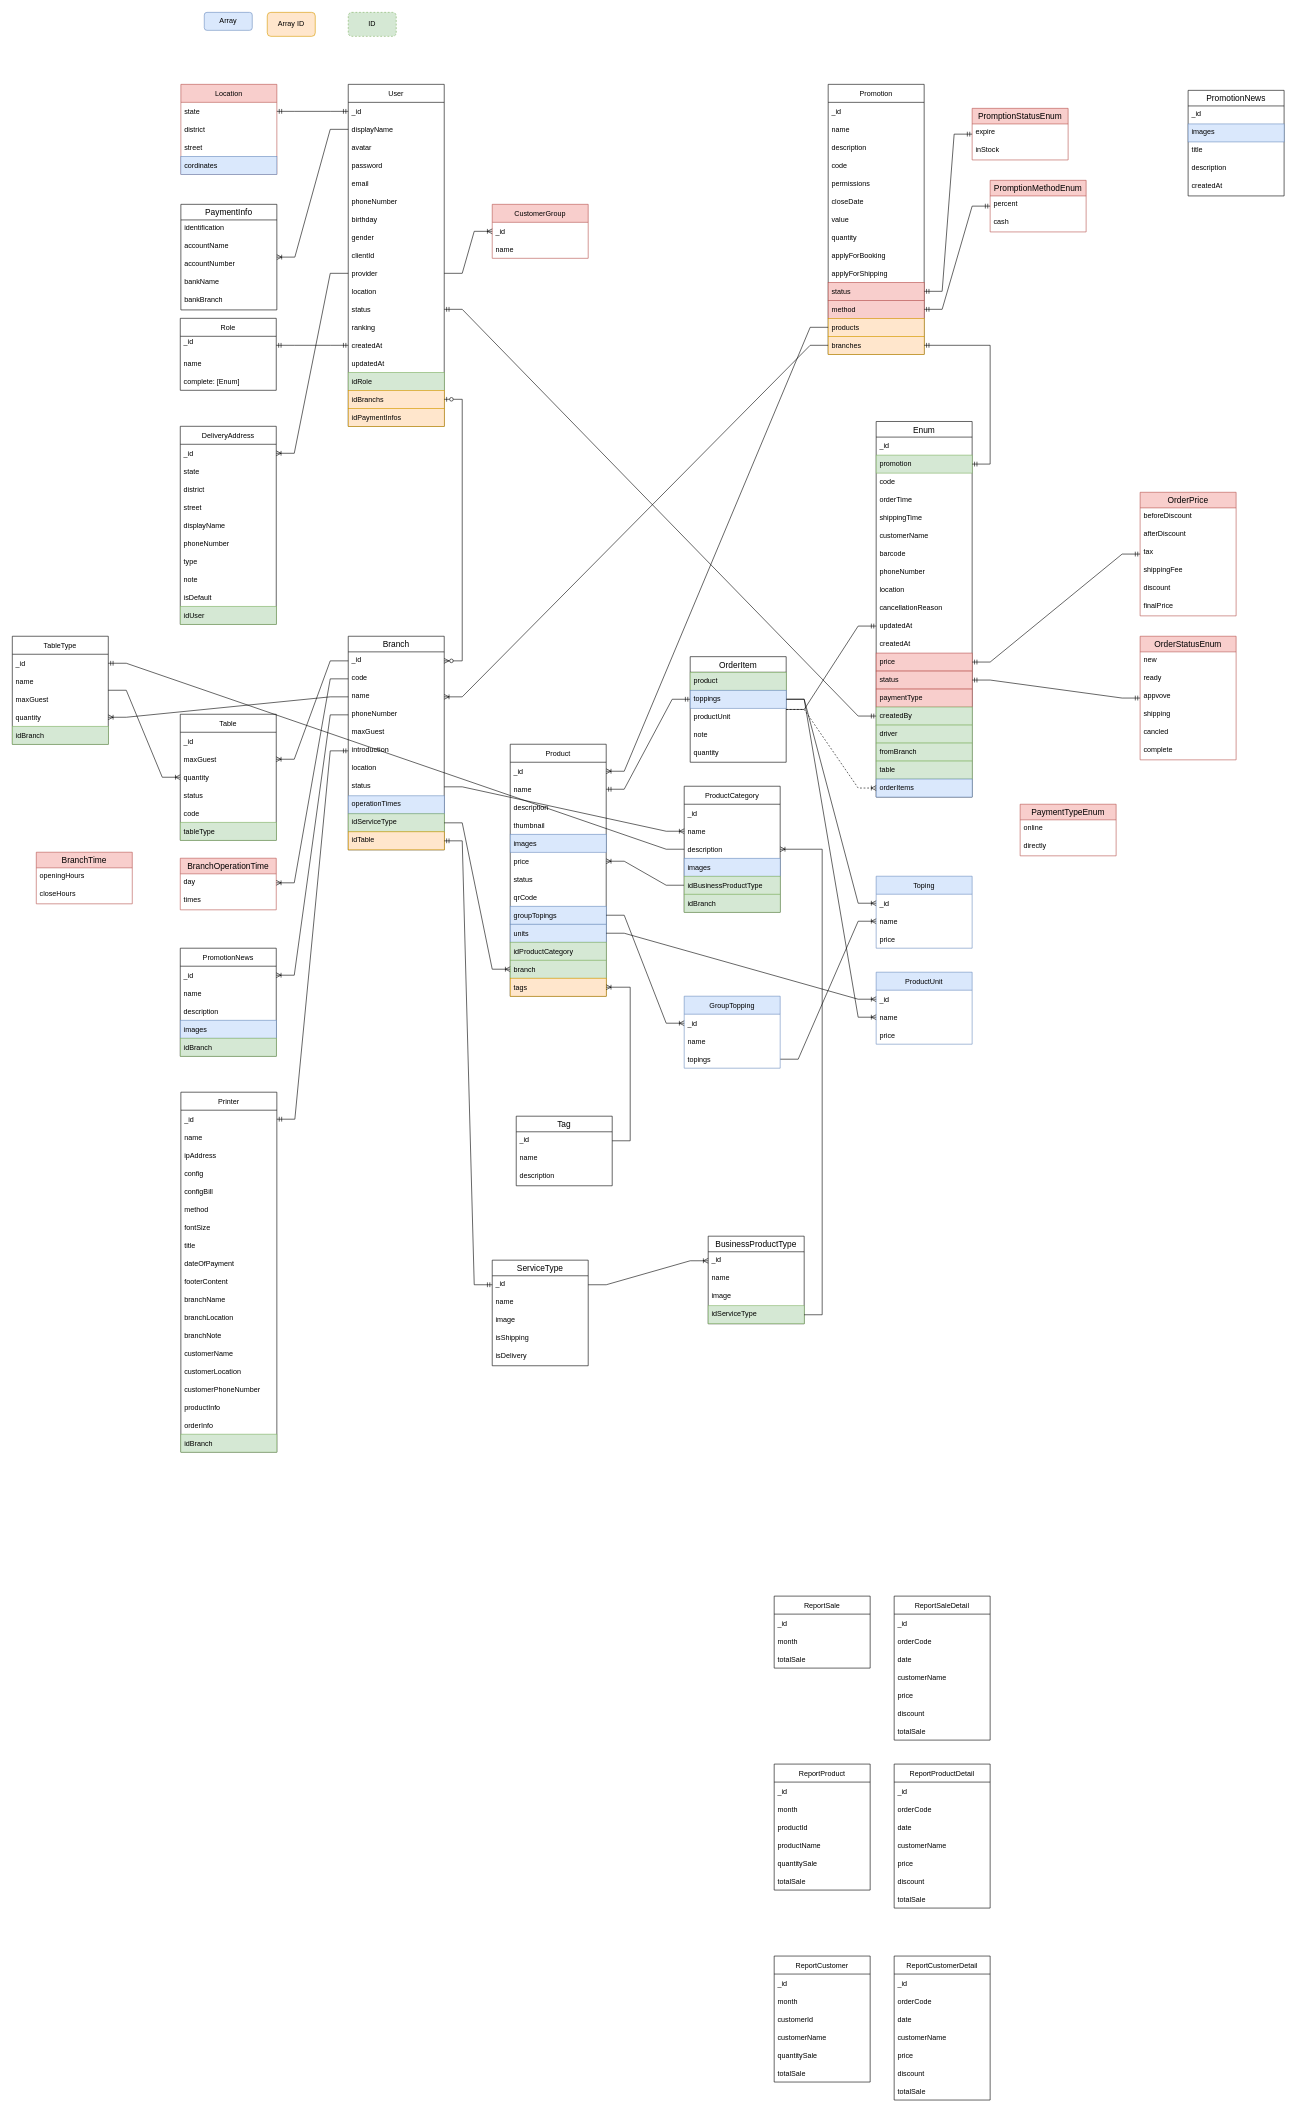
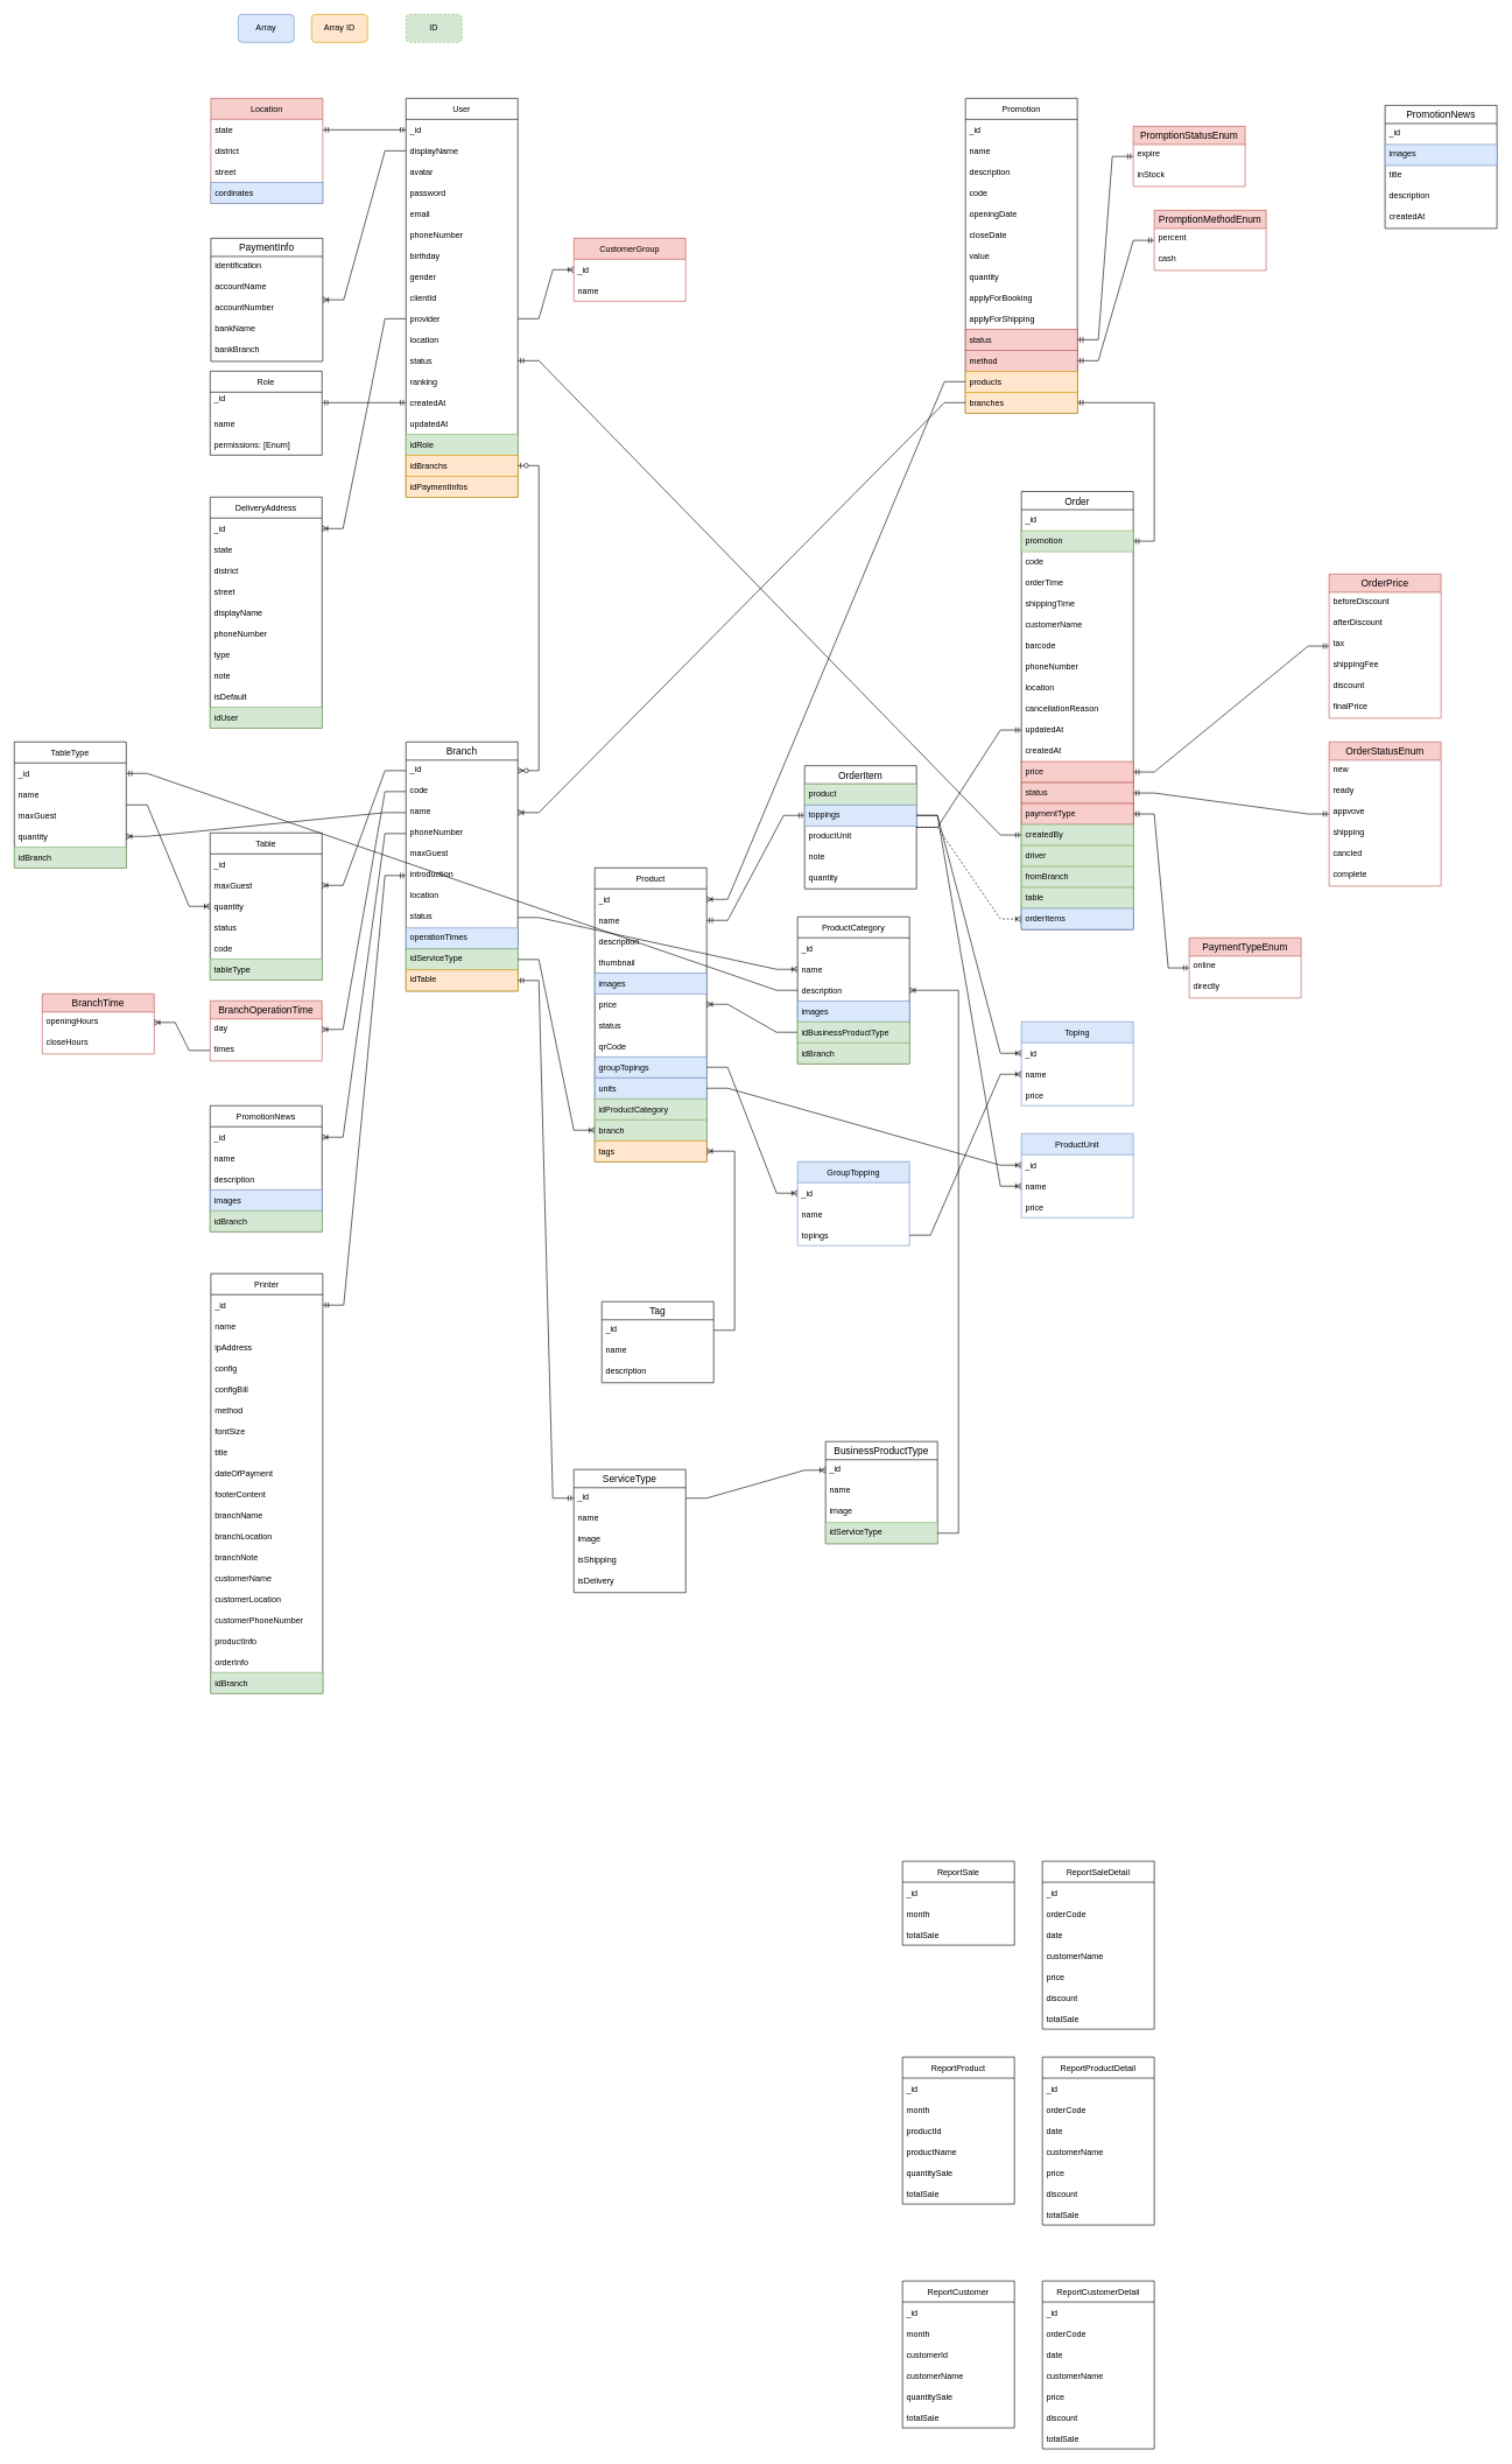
- <mxCell id="53" value="Array" style="rounded=1;whiteSpace=wrap;html=1;fillColor=#dae8fc;strokeColor=#6c8ebf;" vertex="1" parent="1"><mxGeometry x="340" y="20" width="80" height="30" as="geometry" /></mxCell>
+ <mxCell id="53" value="Array" style="rounded=1;whiteSpace=wrap;html=1;fillColor=#dae8fc;strokeColor=#6c8ebf;" vertex="1" parent="1"><mxGeometry x="340" y="20" width="80" height="40" as="geometry" /></mxCell>
- <mxCell id="115" value="permissions" style="text;strokeColor=none;fillColor=none;align=left;verticalAlign=middle;spacingLeft=4;spacingRight=4;overflow=hidden;points=[[0,0.5],[1,0.5]];portConstraint=eastwest;rotatable=0;" vertex="1" parent="110"><mxGeometry y="150" width="160" height="30" as="geometry" /></mxCell>
+ <mxCell id="115" value="openingDate" style="text;strokeColor=none;fillColor=none;align=left;verticalAlign=middle;spacingLeft=4;spacingRight=4;overflow=hidden;points=[[0,0.5],[1,0.5]];portConstraint=eastwest;rotatable=0;" vertex="1" parent="110"><mxGeometry y="150" width="160" height="30" as="geometry" /></mxCell>
- <mxCell id="5" value="complete: [Enum]" style="text;strokeColor=none;fillColor=none;align=left;verticalAlign=middle;spacingLeft=4;spacingRight=4;overflow=hidden;points=[[0,0.5],[1,0.5]];portConstraint=eastwest;rotatable=0;" vertex="1" parent="2"><mxGeometry y="90" width="160" height="30" as="geometry" /></mxCell>
+ <mxCell id="5" value="permissions: [Enum]" style="text;strokeColor=none;fillColor=none;align=left;verticalAlign=middle;spacingLeft=4;spacingRight=4;overflow=hidden;points=[[0,0.5],[1,0.5]];portConstraint=eastwest;rotatable=0;" vertex="1" parent="2"><mxGeometry y="90" width="160" height="30" as="geometry" /></mxCell>
- <mxCell id="200" value="Enum" style="swimlane;fontStyle=0;childLayout=stackLayout;horizontal=1;startSize=26;horizontalStack=0;resizeParent=1;resizeParentMax=0;resizeLast=0;collapsible=1;marginBottom=0;align=center;fontSize=14;" vertex="1" parent="1"><mxGeometry x="1460" y="702" width="160" height="626" as="geometry" /></mxCell>
+ <mxCell id="200" value="Order" style="swimlane;fontStyle=0;childLayout=stackLayout;horizontal=1;startSize=26;horizontalStack=0;resizeParent=1;resizeParentMax=0;resizeLast=0;collapsible=1;marginBottom=0;align=center;fontSize=14;" vertex="1" parent="1"><mxGeometry x="1460" y="702" width="160" height="626" as="geometry" /></mxCell>
+ <mxCell id="253" value="" style="edgeStyle=entityRelationEdgeStyle;fontSize=12;html=1;endArrow=ERmandOne;startArrow=ERmandOne;rounded=0;" edge="1" parent="1" source="215" target="250"><mxGeometry width="100" height="100" relative="1" as="geometry"><mxPoint x="1790" y="990" as="sourcePoint" /><mxPoint x="1890" y="890" as="targetPoint" /></mxGeometry></mxCell>
+ <mxCell id="226" value="" style="edgeStyle=entityRelationEdgeStyle;fontSize=12;html=1;endArrow=ERoneToMany;rounded=0;" edge="1" parent="1" source="52" target="224"><mxGeometry width="100" height="100" relative="1" as="geometry"><mxPoint x="100" y="1590" as="sourcePoint" /><mxPoint x="230" y="1500" as="targetPoint" /></mxGeometry></mxCell>
